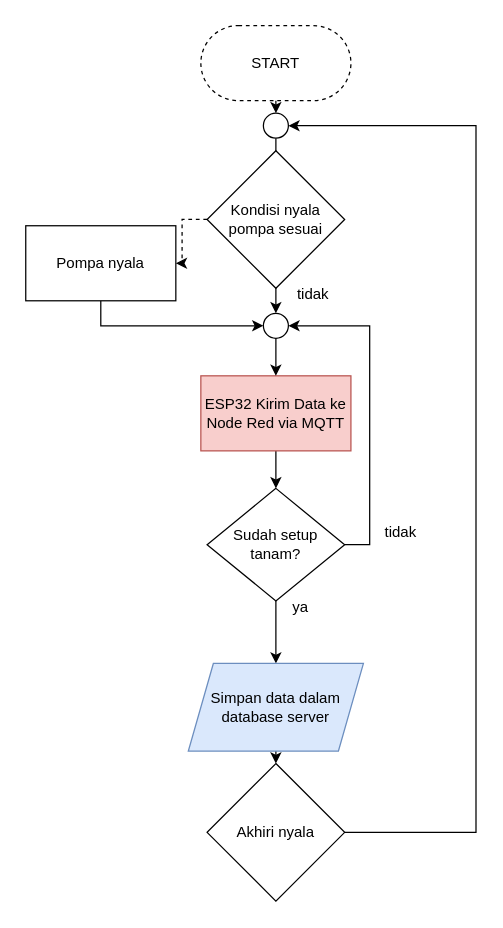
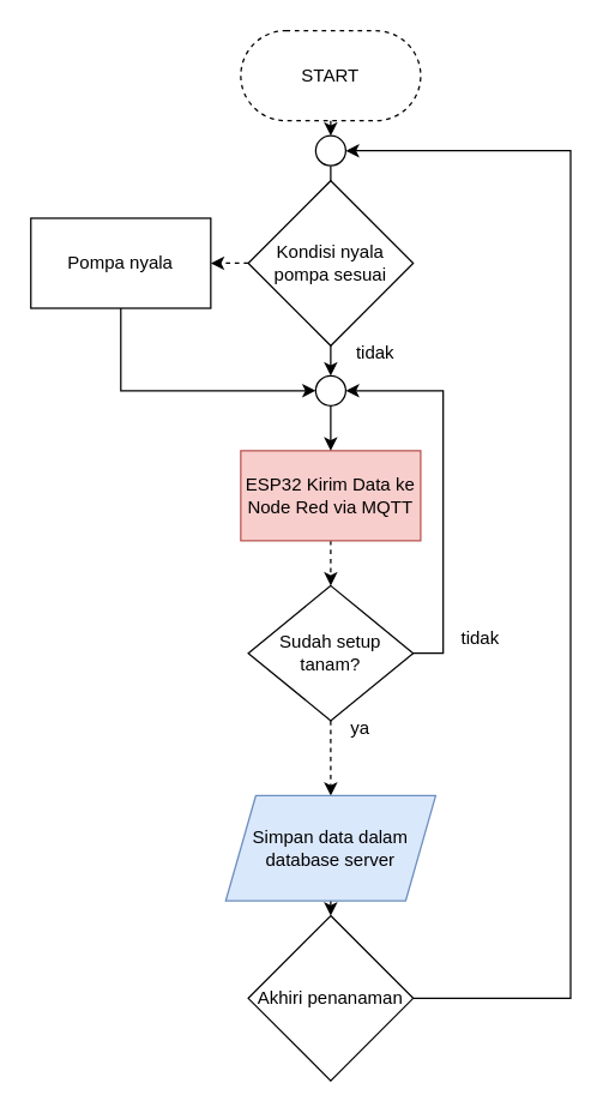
- <mxCell id="19" value="Pompa nyala" style="rounded=0;whiteSpace=wrap;html=1;" vertex="1" parent="1"><mxGeometry x="20" y="180" width="120" height="60" as="geometry" /></mxCell>
+ <mxCell id="19" value="Pompa nyala" style="rounded=0;whiteSpace=wrap;html=1;" vertex="1" parent="1"><mxGeometry x="20" y="145" width="120" height="60" as="geometry" /></mxCell>
- <mxCell id="4" style="edgeStyle=orthogonalEdgeStyle;rounded=0;orthogonalLoop=1;jettySize=auto;html=1;exitX=0.5;exitY=1;exitDx=0;exitDy=0;entryX=0.5;entryY=0;entryDx=0;entryDy=0;" edge="1" parent="1" source="5" target="8"><mxGeometry relative="1" as="geometry" /></mxCell>
+ <mxCell id="4" style="edgeStyle=orthogonalEdgeStyle;rounded=0;orthogonalLoop=1;jettySize=auto;html=1;exitX=0.5;exitY=1;exitDx=0;exitDy=0;entryX=0.5;entryY=0;entryDx=0;entryDy=0;dashed=1;" edge="1" parent="1" source="5" target="8"><mxGeometry relative="1" as="geometry" /></mxCell>
- <mxCell id="7" style="edgeStyle=orthogonalEdgeStyle;rounded=0;orthogonalLoop=1;jettySize=auto;html=1;exitX=0.5;exitY=1;exitDx=0;exitDy=0;entryX=0.5;entryY=0;entryDx=0;entryDy=0;" edge="1" parent="1" source="8" target="12"><mxGeometry relative="1" as="geometry" /></mxCell>
+ <mxCell id="7" style="edgeStyle=orthogonalEdgeStyle;rounded=0;orthogonalLoop=1;jettySize=auto;html=1;exitX=0.5;exitY=1;exitDx=0;exitDy=0;entryX=0.5;entryY=0;entryDx=0;entryDy=0;dashed=1;" edge="1" parent="1" source="8" target="12"><mxGeometry relative="1" as="geometry" /></mxCell>
- <mxCell id="21" value="Akhiri nyala" style="rhombus;whiteSpace=wrap;html=1;" vertex="1" parent="1"><mxGeometry x="165" y="610" width="110" height="110" as="geometry" /></mxCell>
+ <mxCell id="21" value="Akhiri penanaman" style="rhombus;whiteSpace=wrap;html=1;" vertex="1" parent="1"><mxGeometry x="165" y="610" width="110" height="110" as="geometry" /></mxCell>
